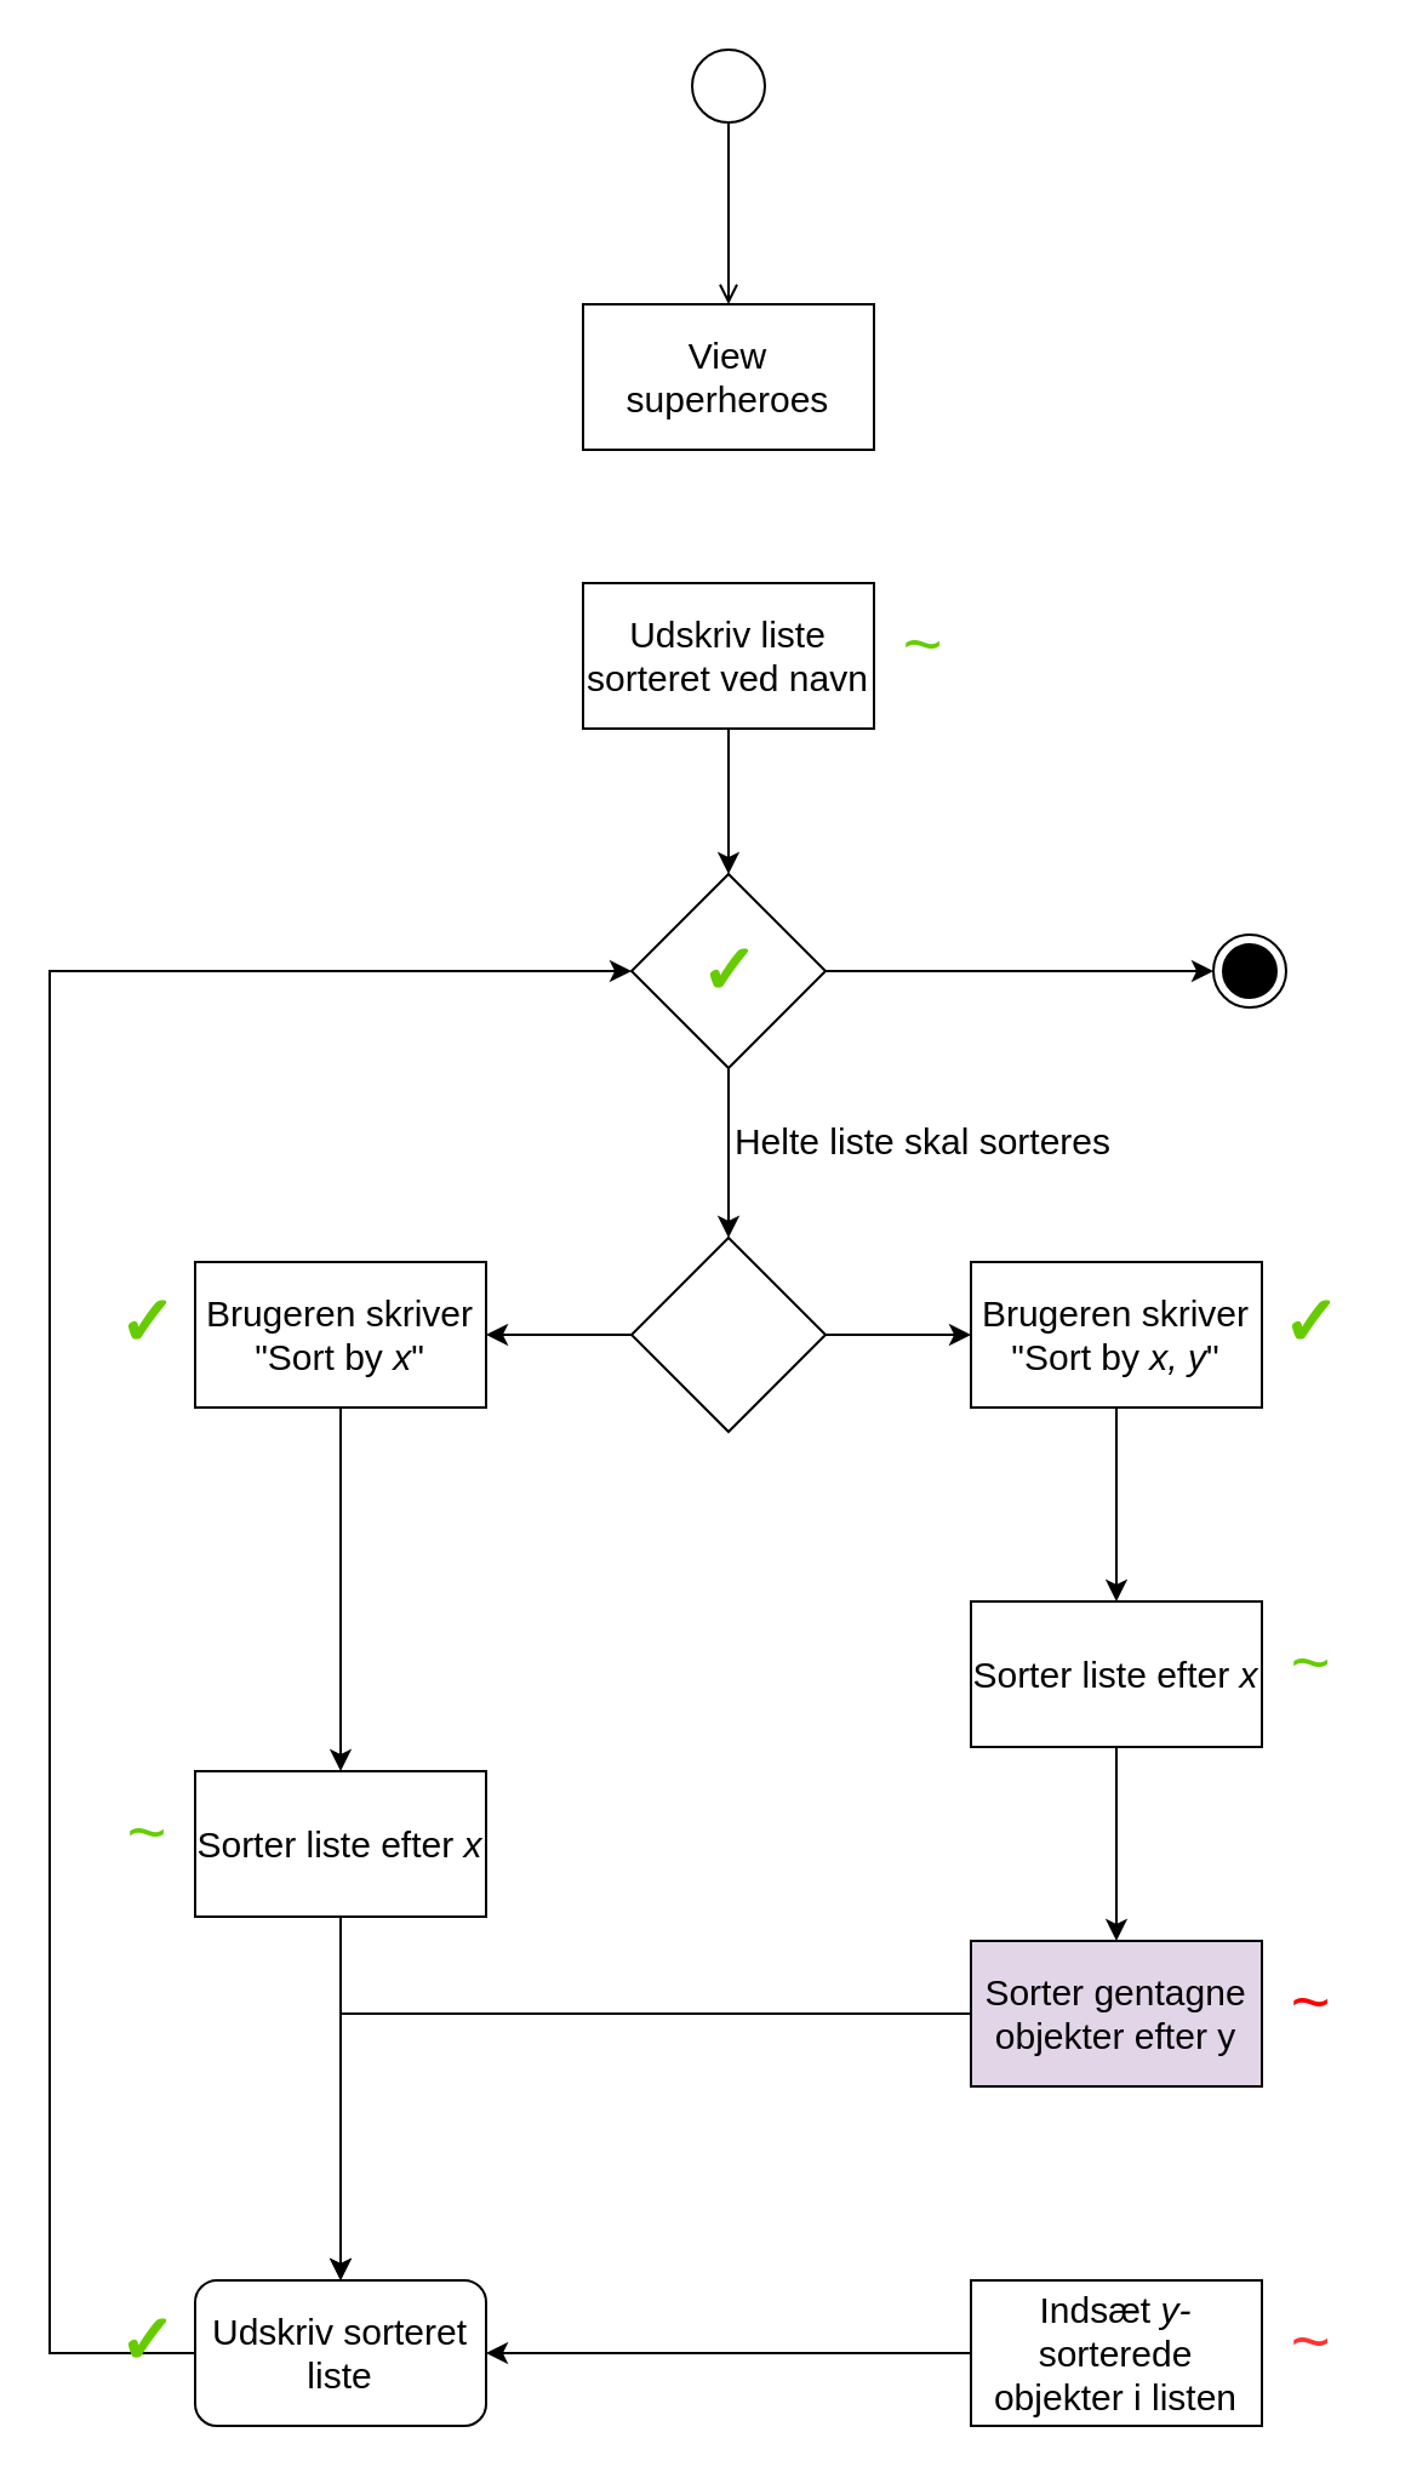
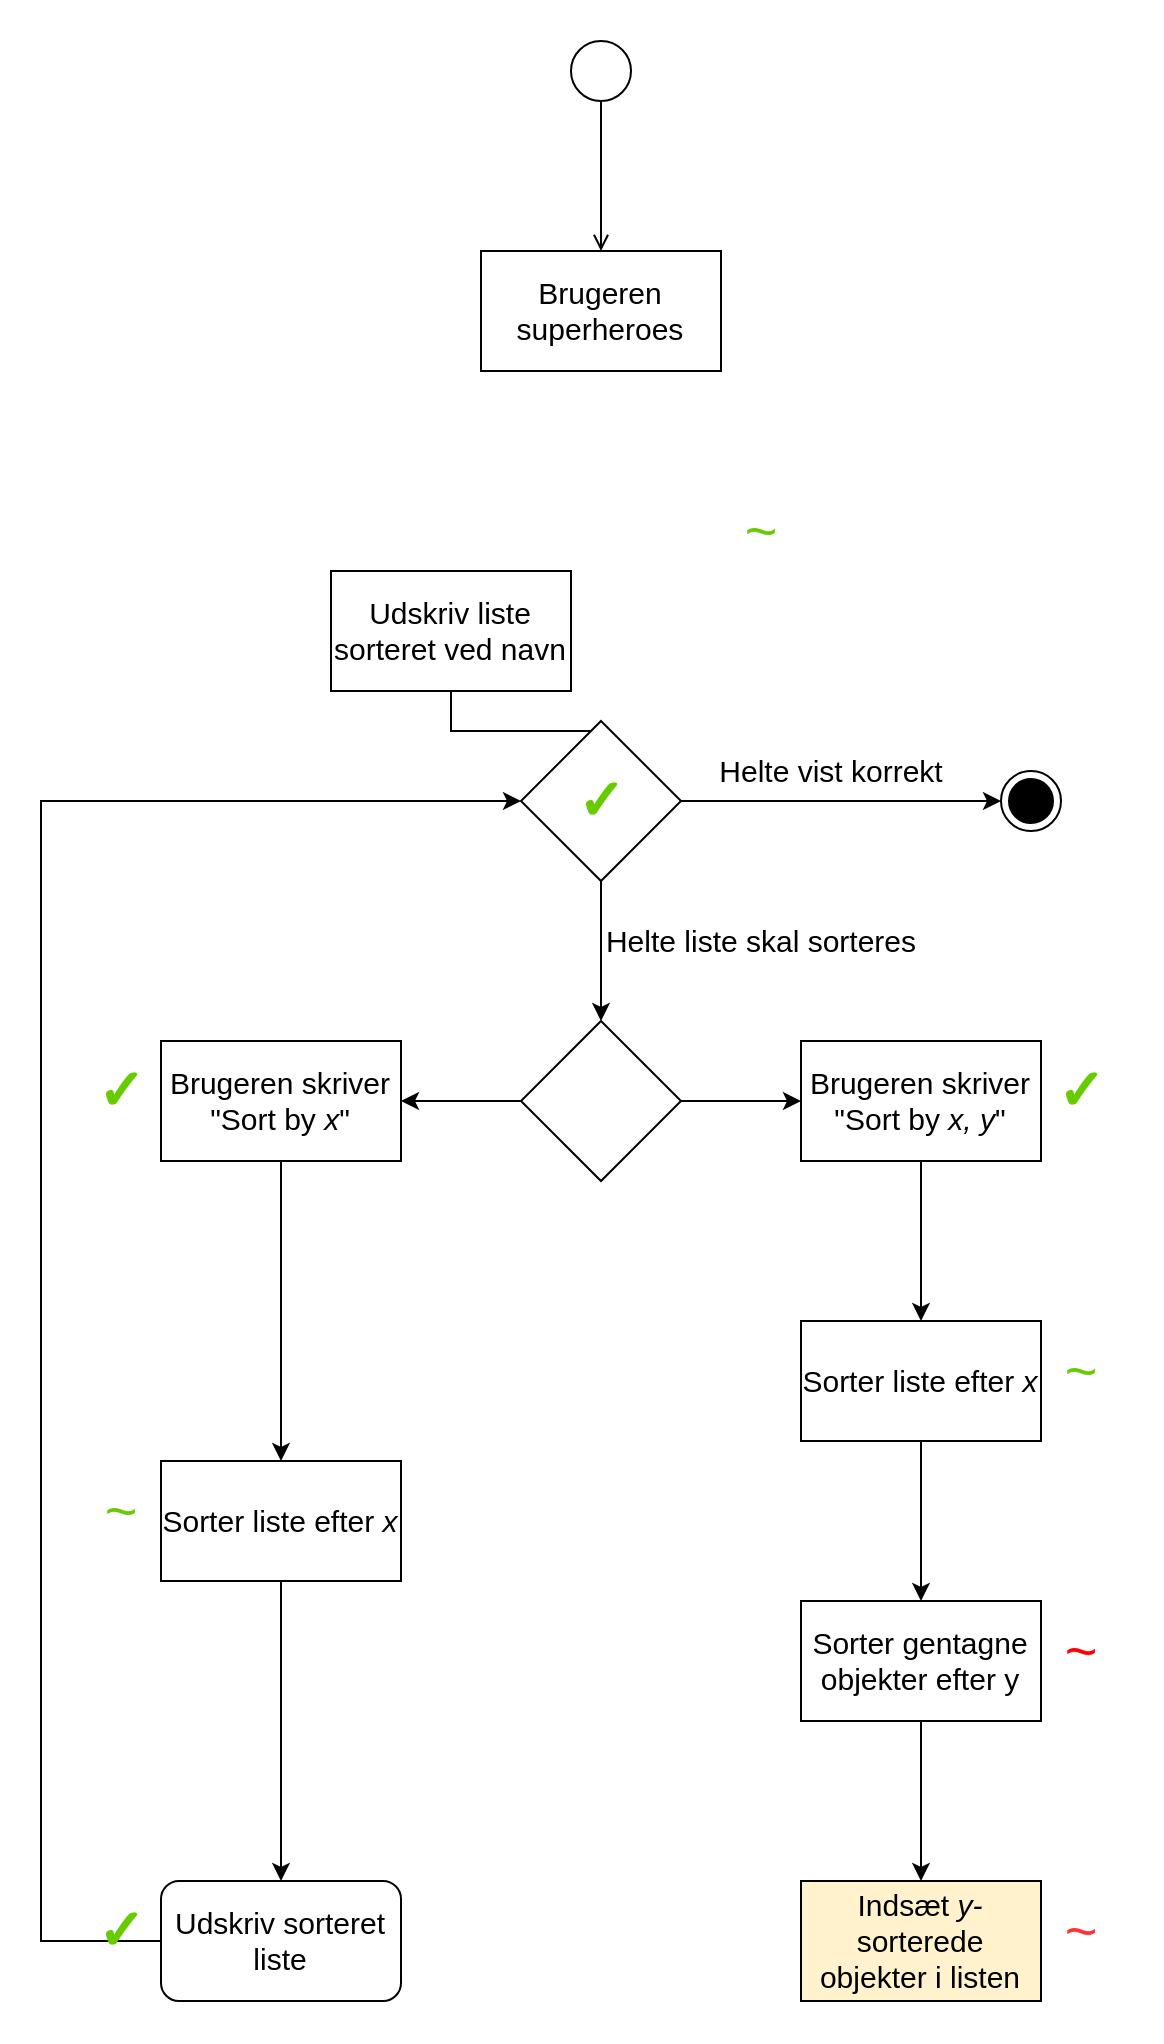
- <mxCell id="2" value="View superheroes" style="rounded=0;whiteSpace=wrap;html=1;fontSize=15;fontColor=#000000;" vertex="1" parent="1"><mxGeometry x="240" y="125" width="120" height="60" as="geometry" /></mxCell>
+ <mxCell id="2" value="Brugeren superheroes" style="rounded=0;whiteSpace=wrap;html=1;fontSize=15;fontColor=#000000;" vertex="1" parent="1"><mxGeometry x="240" y="125" width="120" height="60" as="geometry" /></mxCell>
- <mxCell id="7" value="Udskriv liste sorteret ved navn" style="rounded=0;whiteSpace=wrap;html=1;fontSize=15;fontColor=#000000;" vertex="1" parent="1"><mxGeometry x="240" y="240" width="120" height="60" as="geometry" /></mxCell>
+ <mxCell id="7" value="Udskriv liste sorteret ved navn" style="rounded=0;whiteSpace=wrap;html=1;fontSize=15;fontColor=#000000;" vertex="1" parent="1"><mxGeometry x="165" y="285" width="120" height="60" as="geometry" /></mxCell>
+ <mxCell id="9" value="Helte vist korrekt" style="text;html=1;align=center;verticalAlign=middle;resizable=0;points=[];autosize=1;strokeColor=none;fillColor=none;fontSize=15;fontColor=#000000;" vertex="1" parent="1"><mxGeometry x="350" y="370" width="130" height="30" as="geometry" /></mxCell>
- <mxCell id="25" value="" style="edgeStyle=orthogonalEdgeStyle;rounded=0;orthogonalLoop=1;jettySize=auto;html=1;fontSize=15;fontColor=#000000;" edge="1" parent="1" source="26" target="22"><mxGeometry relative="1" as="geometry" /></mxCell>
+ <mxCell id="25" value="" style="edgeStyle=orthogonalEdgeStyle;rounded=0;orthogonalLoop=1;jettySize=auto;html=1;fontSize=15;fontColor=#000000;" edge="1" parent="1" source="26" target="28"><mxGeometry relative="1" as="geometry" /></mxCell>
- <mxCell id="26" value="Sorter gentagne objekter efter y" style="whiteSpace=wrap;html=1;fontSize=15;fontColor=#000000;fillColor=#e1d5e7;" vertex="1" parent="1"><mxGeometry x="400" y="800" width="120" height="60" as="geometry" /></mxCell>
+ <mxCell id="26" value="Sorter gentagne objekter efter y" style="whiteSpace=wrap;html=1;fontSize=15;fontColor=#000000;" vertex="1" parent="1"><mxGeometry x="400" y="800" width="120" height="60" as="geometry" /></mxCell>
- <mxCell id="27" style="edgeStyle=orthogonalEdgeStyle;rounded=0;orthogonalLoop=1;jettySize=auto;html=1;fontSize=15;fontColor=#000000;" edge="1" parent="1" source="28" target="22"><mxGeometry relative="1" as="geometry" /></mxCell>
- <mxCell id="28" value="Indsæt &lt;i&gt;y-&lt;/i&gt;sorterede objekter i listen" style="whiteSpace=wrap;html=1;fontSize=15;fontColor=#000000;" vertex="1" parent="1"><mxGeometry x="400" y="940" width="120" height="60" as="geometry" /></mxCell>
+ <mxCell id="28" value="Indsæt &lt;i&gt;y-&lt;/i&gt;sorterede objekter i listen" style="whiteSpace=wrap;html=1;fontSize=15;fontColor=#000000;fillColor=#fff2cc;" vertex="1" parent="1"><mxGeometry x="400" y="940" width="120" height="60" as="geometry" /></mxCell>
